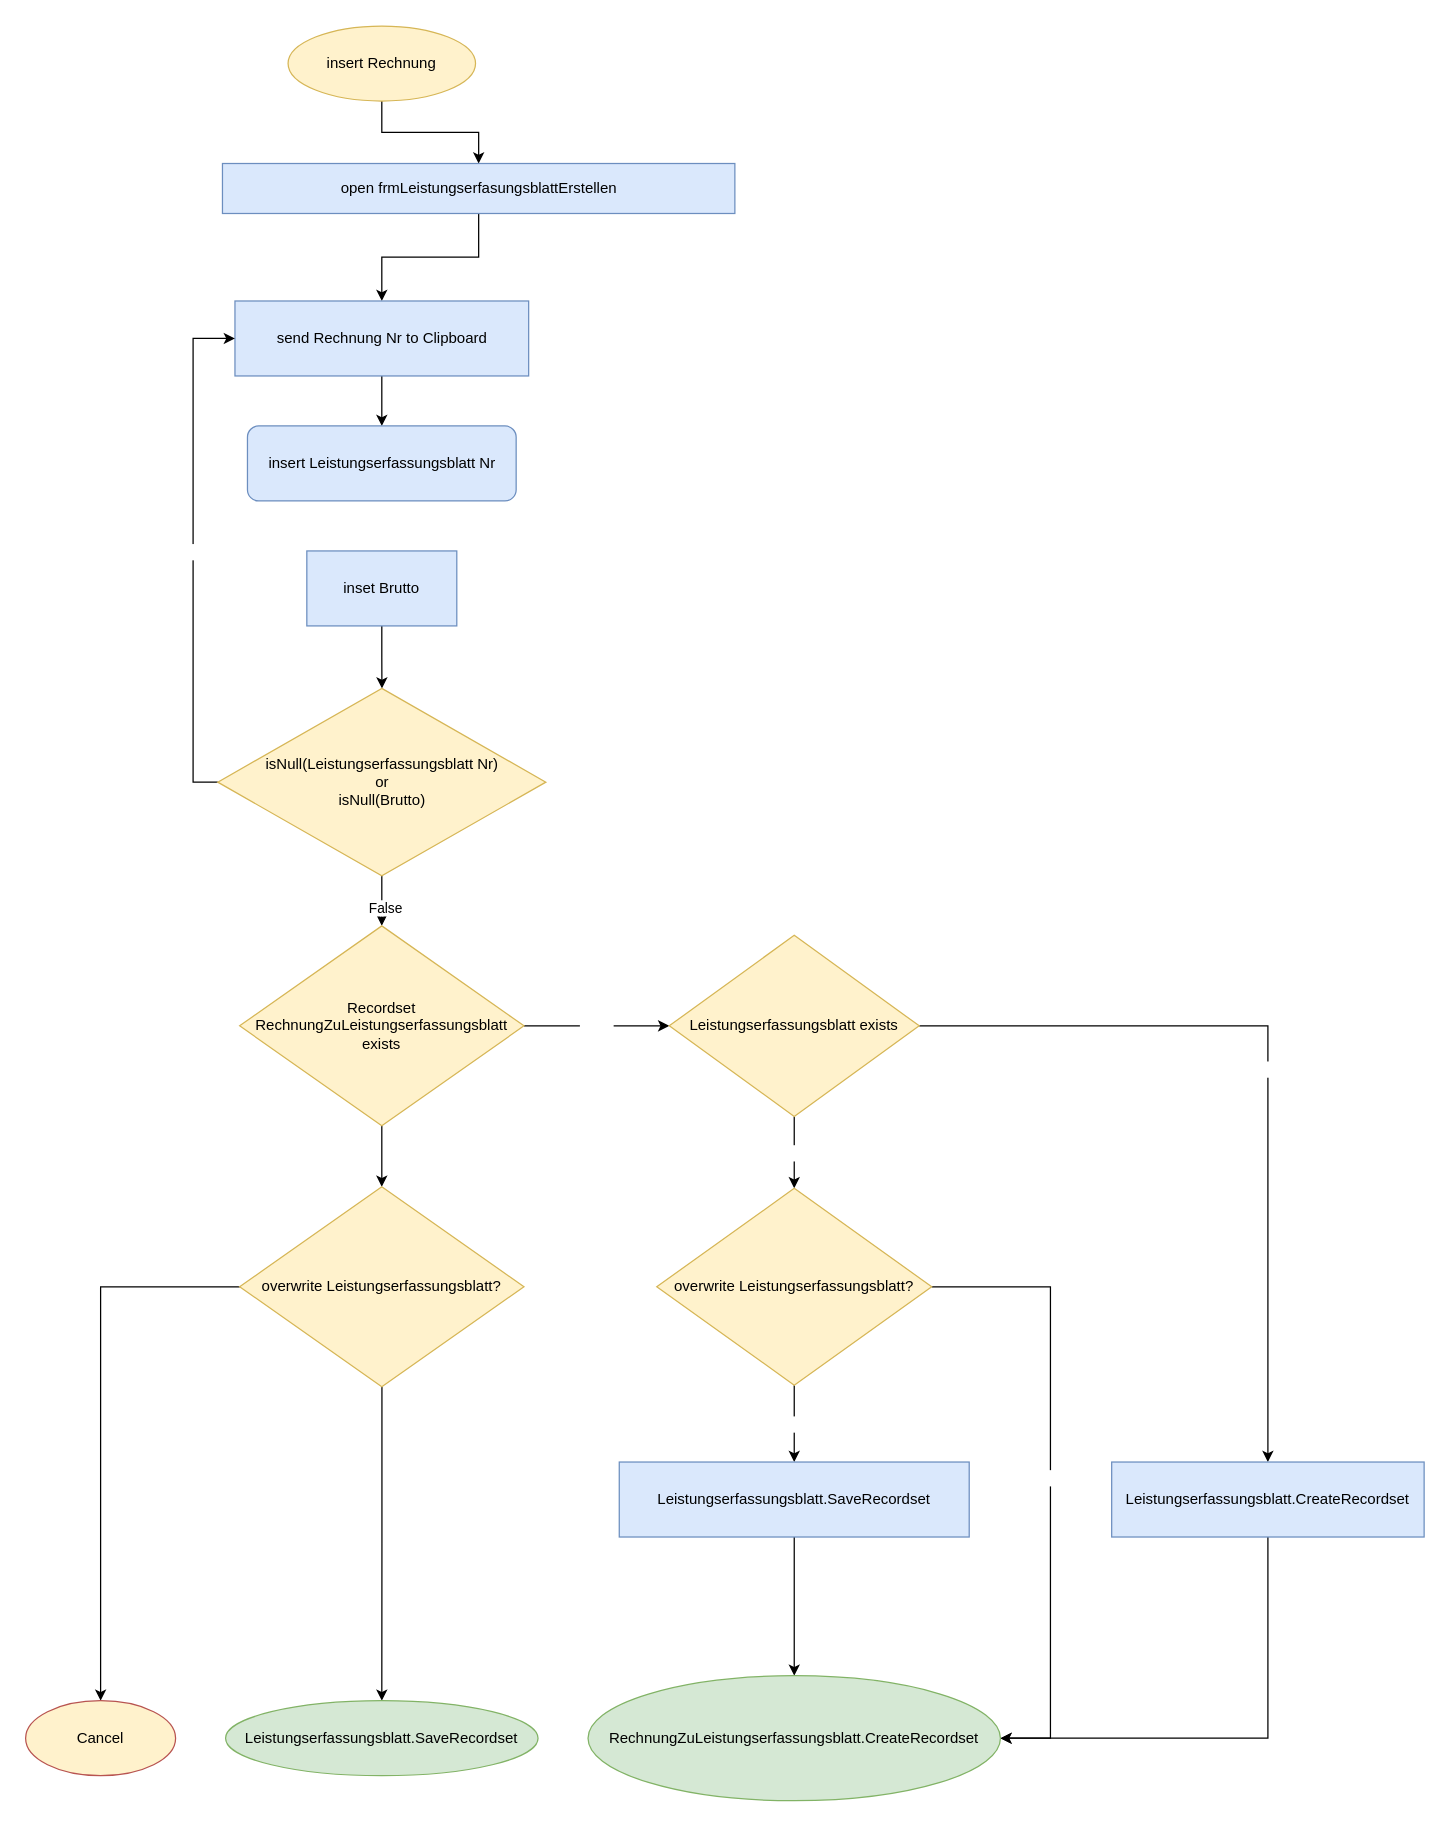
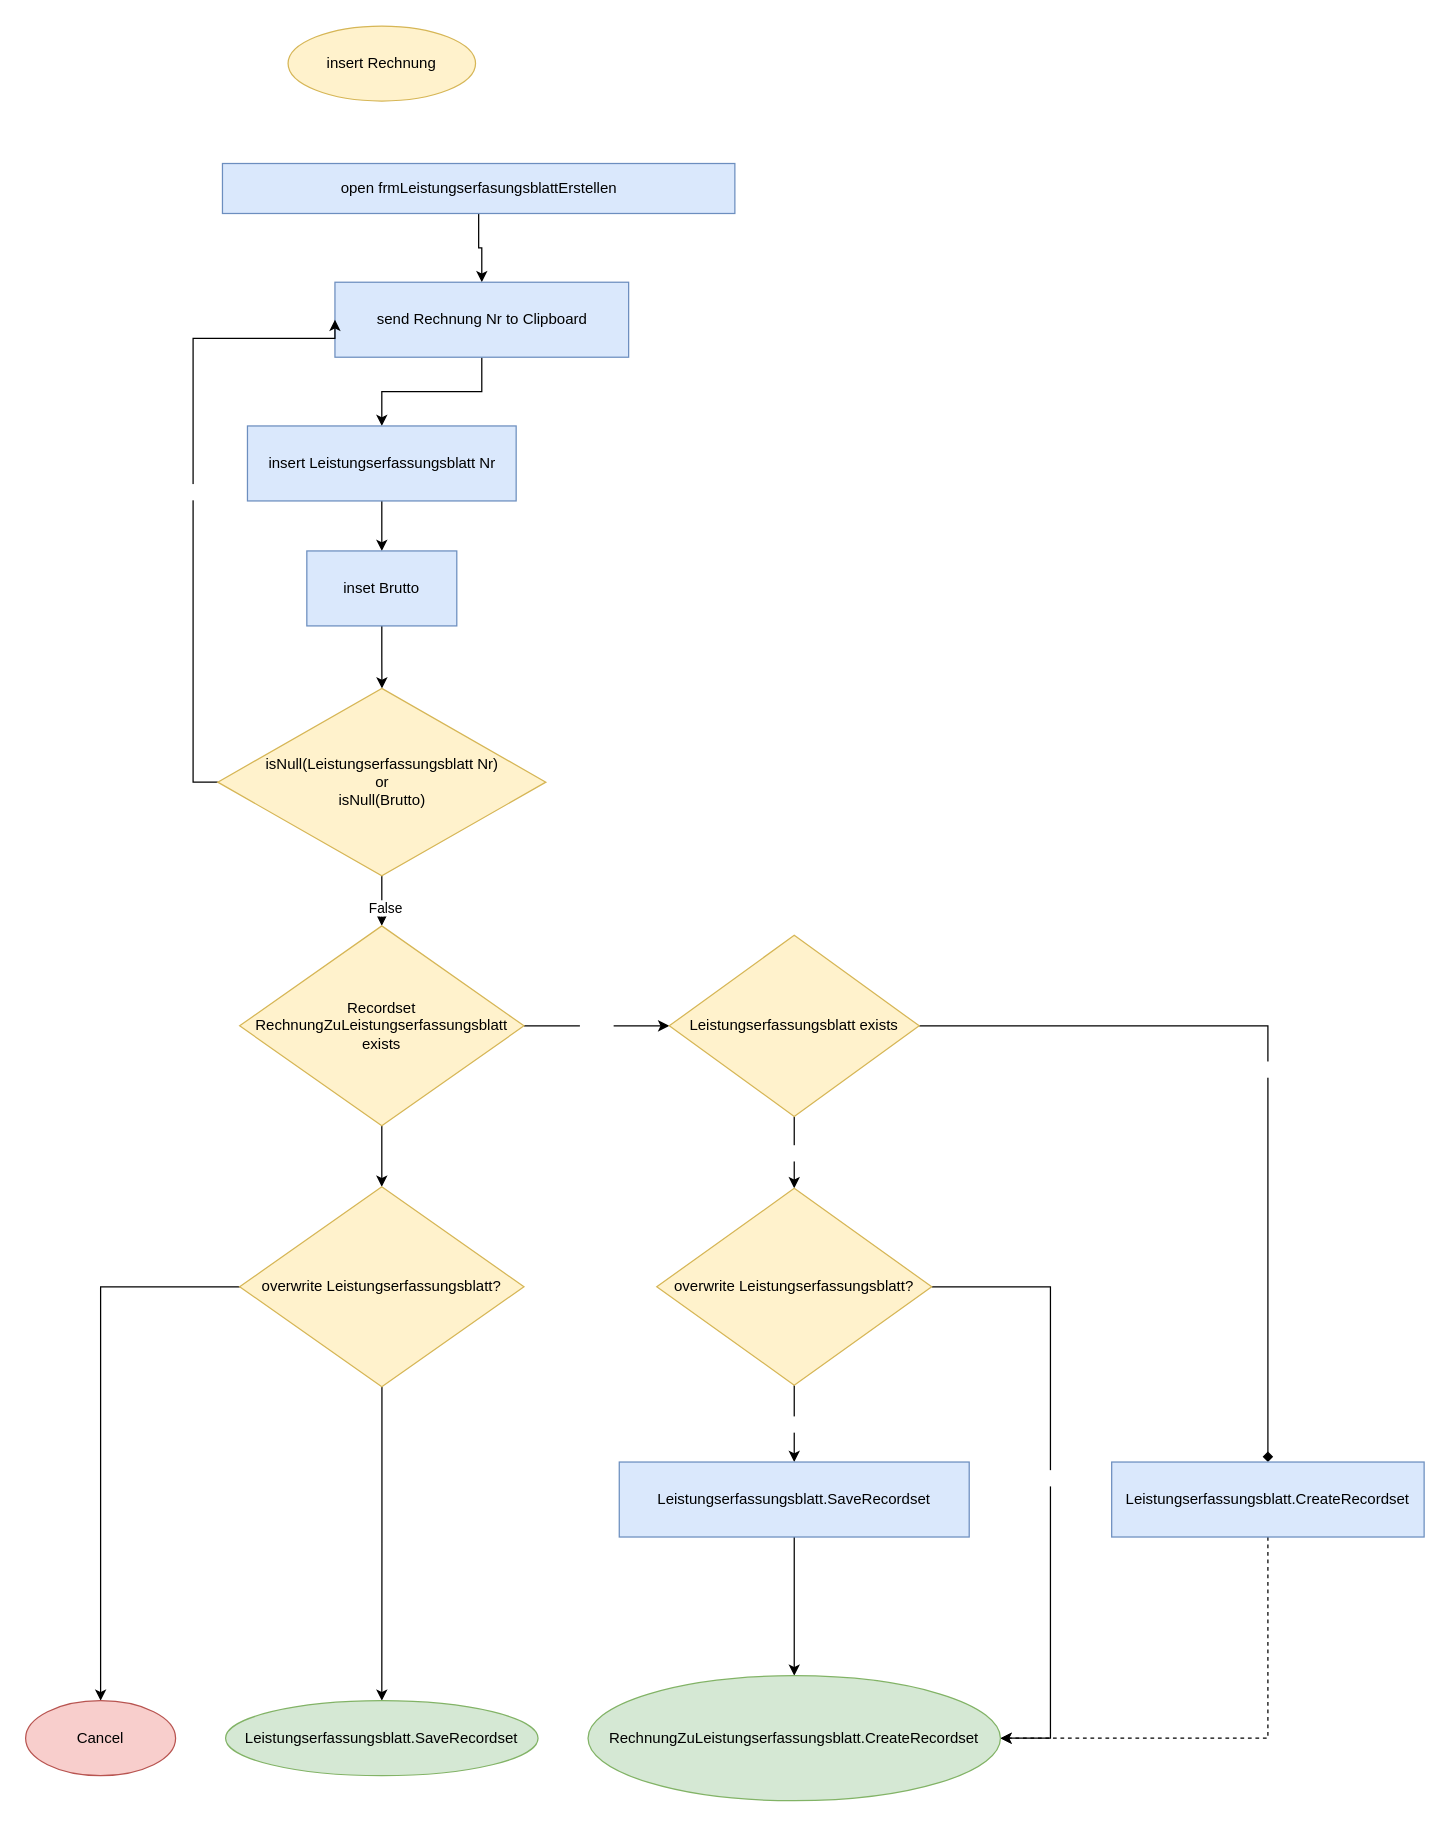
- <mxCell id="2" value="" style="edgeStyle=orthogonalEdgeStyle;rounded=0;orthogonalLoop=1;jettySize=auto;html=1;" parent="1" source="3" target="5" edge="1"><mxGeometry relative="1" as="geometry" /></mxCell>
- <mxCell id="7" value="send Rechnung Nr to Clipboard" style="whiteSpace=wrap;html=1;fontColor=#000000;strokeColor=#6c8ebf;fillColor=#dae8fc;" parent="1" vertex="1"><mxGeometry x="187.5" y="240" width="235" height="60" as="geometry" /></mxCell>
+ <mxCell id="7" value="send Rechnung Nr to Clipboard" style="whiteSpace=wrap;html=1;fontColor=#000000;strokeColor=#6c8ebf;fillColor=#dae8fc;" parent="1" vertex="1"><mxGeometry x="267.5" y="225" width="235" height="60" as="geometry" /></mxCell>
- <mxCell id="9" value="insert Leistungserfassungsblatt Nr" style="whiteSpace=wrap;html=1;fontColor=#000000;strokeColor=#6c8ebf;fillColor=#dae8fc;rounded=1;" parent="1" vertex="1"><mxGeometry x="197.5" y="340" width="215" height="60" as="geometry" /></mxCell>
+ <mxCell id="9" value="insert Leistungserfassungsblatt Nr" style="whiteSpace=wrap;html=1;fontColor=#000000;strokeColor=#6c8ebf;fillColor=#dae8fc;" parent="1" vertex="1"><mxGeometry x="197.5" y="340" width="215" height="60" as="geometry" /></mxCell>
+ <mxCell id="8" value="" style="edgeStyle=orthogonalEdgeStyle;rounded=0;orthogonalLoop=1;jettySize=auto;html=1;fontColor=#000000;" parent="1" source="9" target="11" edge="1"><mxGeometry relative="1" as="geometry" /></mxCell>
- <mxCell id="19" value="False" style="edgeStyle=orthogonalEdgeStyle;rounded=0;orthogonalLoop=1;jettySize=auto;html=1;fontColor=#FFFFFF;" edge="1" parent="1" source="21" target="23"><mxGeometry relative="1" as="geometry" /></mxCell>
+ <mxCell id="19" value="False" style="edgeStyle=orthogonalEdgeStyle;rounded=0;orthogonalLoop=1;jettySize=auto;html=1;fontColor=#FFFFFF;endArrow=diamond;" edge="1" parent="1" source="21" target="23"><mxGeometry relative="1" as="geometry" /></mxCell>
- <mxCell id="33" value="Cancel" style="ellipse;whiteSpace=wrap;html=1;strokeColor=#b85450;fillColor=#fff2cc;fontColor=#000000;" vertex="1" parent="1"><mxGeometry x="20" y="1360" width="120" height="60" as="geometry" /></mxCell>
+ <mxCell id="33" value="Cancel" style="ellipse;whiteSpace=wrap;html=1;strokeColor=#b85450;fillColor=#f8cecc;fontColor=#000000;" vertex="1" parent="1"><mxGeometry x="20" y="1360" width="120" height="60" as="geometry" /></mxCell>
- <mxCell id="22" style="edgeStyle=orthogonalEdgeStyle;rounded=0;orthogonalLoop=1;jettySize=auto;html=1;entryX=1;entryY=0.5;entryDx=0;entryDy=0;fontColor=#000000;align=center;verticalAlign=middle;" edge="1" parent="1" source="23" target="29"><mxGeometry relative="1" as="geometry"><Array as="points"><mxPoint x="1014" y="1390" /></Array></mxGeometry></mxCell>
+ <mxCell id="22" style="edgeStyle=orthogonalEdgeStyle;rounded=0;orthogonalLoop=1;jettySize=auto;html=1;entryX=1;entryY=0.5;entryDx=0;entryDy=0;fontColor=#000000;align=center;verticalAlign=middle;dashed=1;" edge="1" parent="1" source="23" target="29"><mxGeometry relative="1" as="geometry"><Array as="points"><mxPoint x="1014" y="1390" /></Array></mxGeometry></mxCell>
